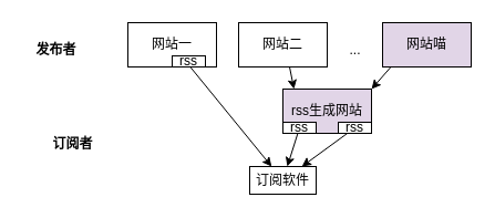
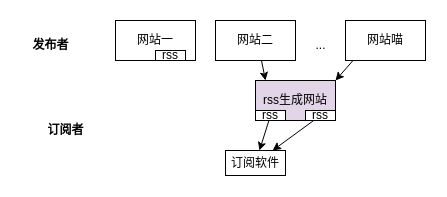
- <mxCell id="4" value="网站喵" style="rounded=0;whiteSpace=wrap;html=1;fillColor=#e1d5e7;" parent="1" vertex="1"><mxGeometry x="345" y="20" width="80" height="40" as="geometry" /></mxCell>
+ <mxCell id="4" value="网站喵" style="rounded=0;whiteSpace=wrap;html=1;" parent="1" vertex="1"><mxGeometry x="345" y="20" width="80" height="40" as="geometry" /></mxCell>
- <mxCell id="7" value="" style="endArrow=classic;html=1;rounded=0;" parent="1" source="2" target="6" edge="1"><mxGeometry width="50" height="50" relative="1" as="geometry"><mxPoint x="315" y="250" as="sourcePoint" /><mxPoint x="365" y="200" as="targetPoint" /></mxGeometry></mxCell>
